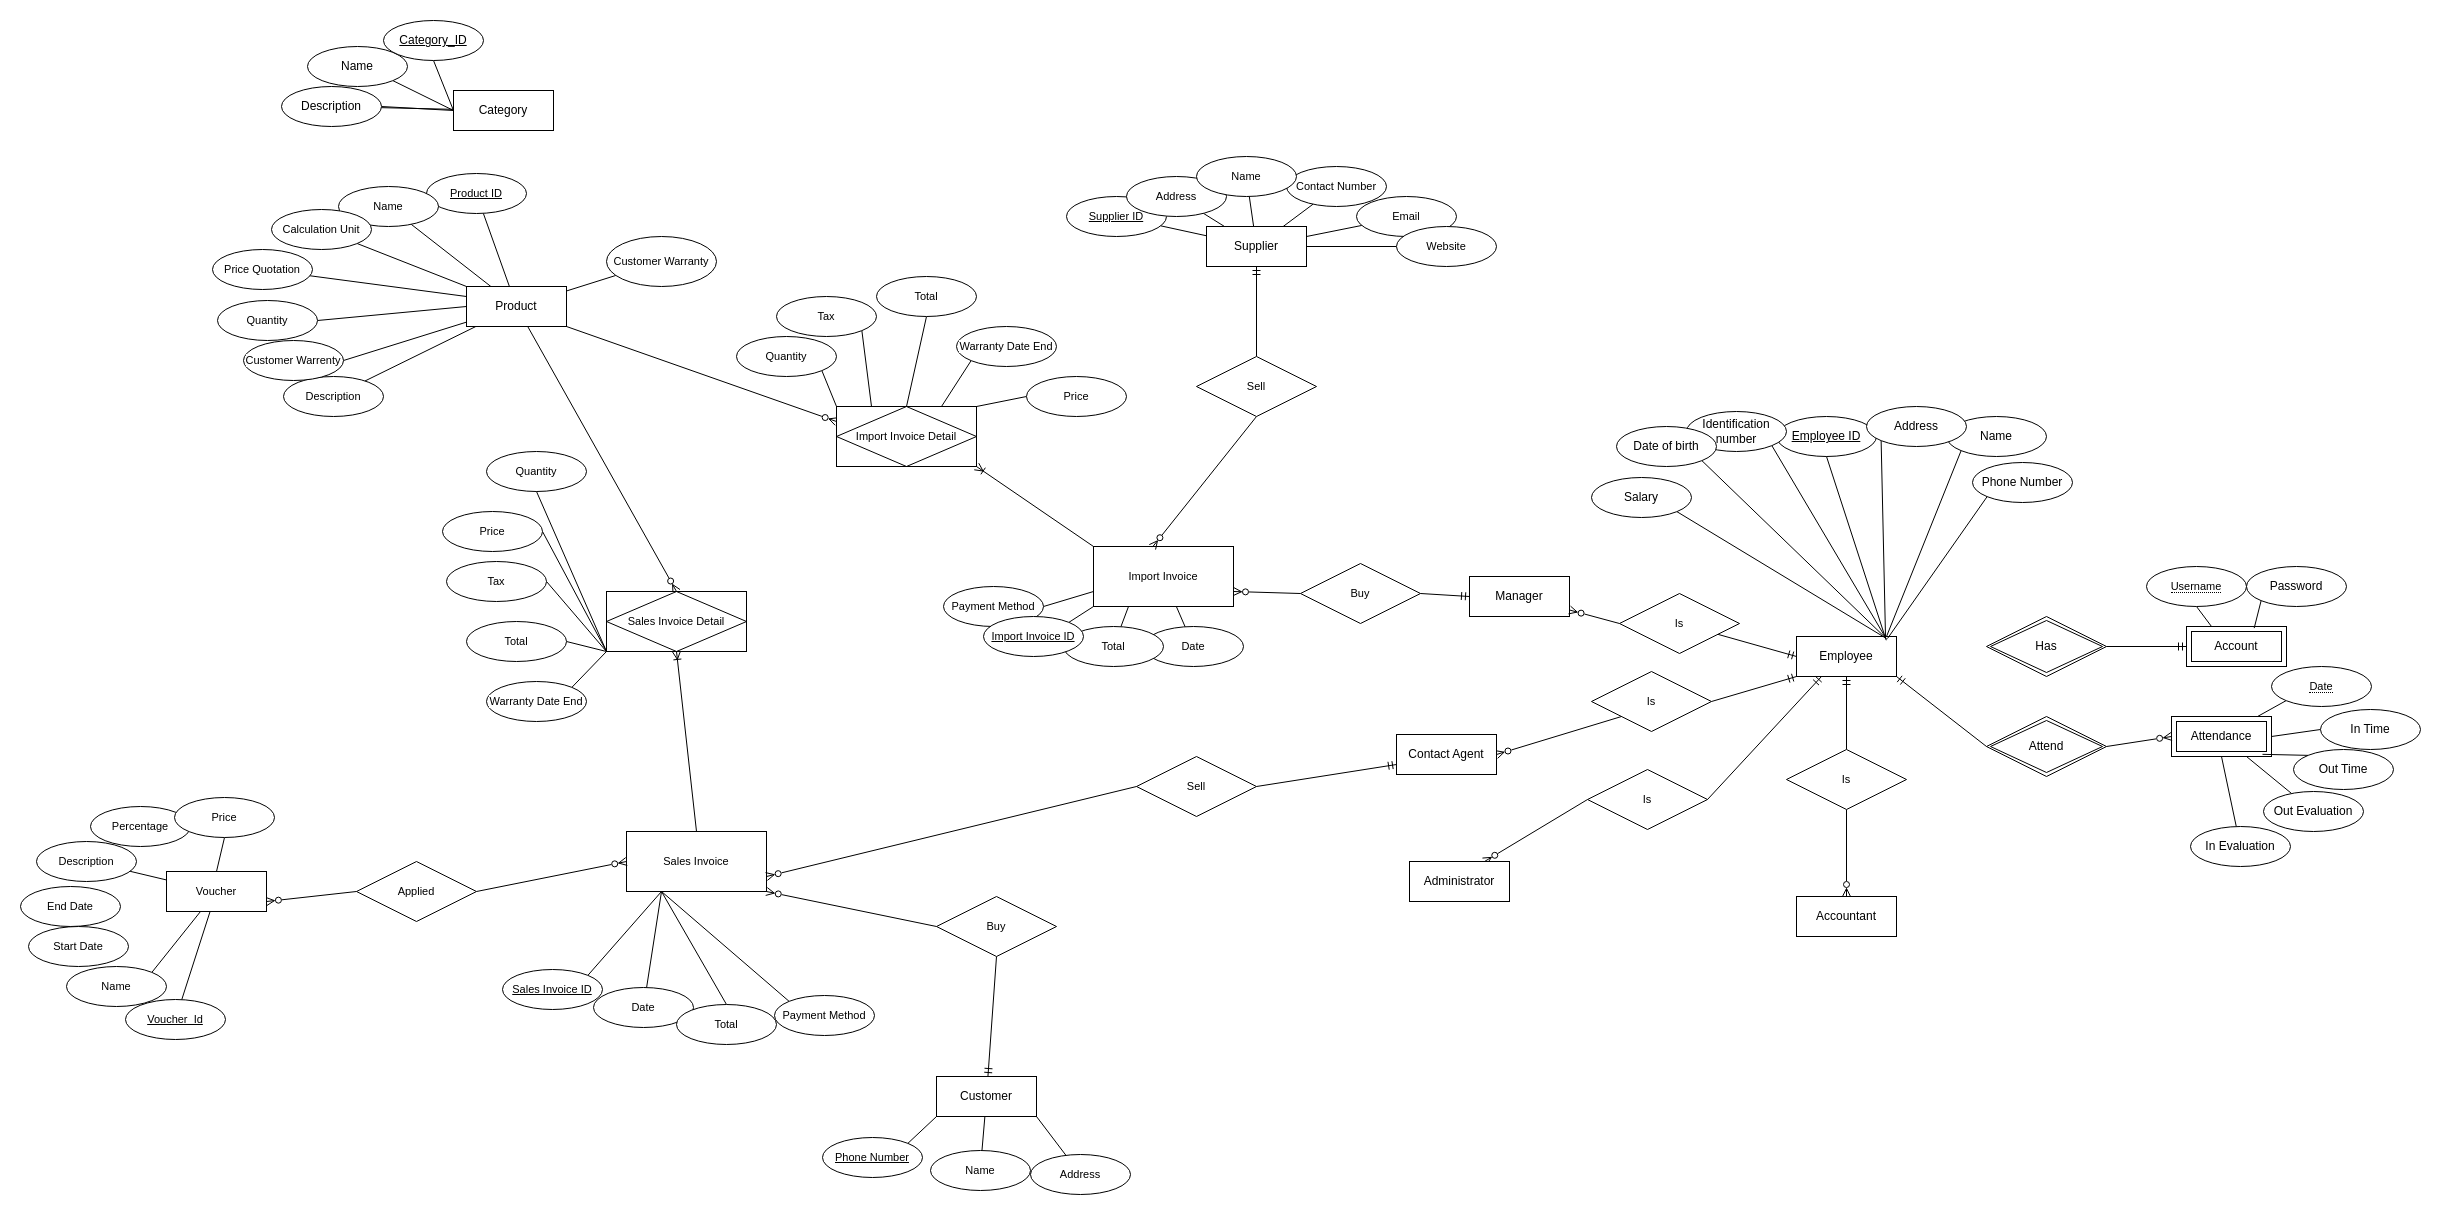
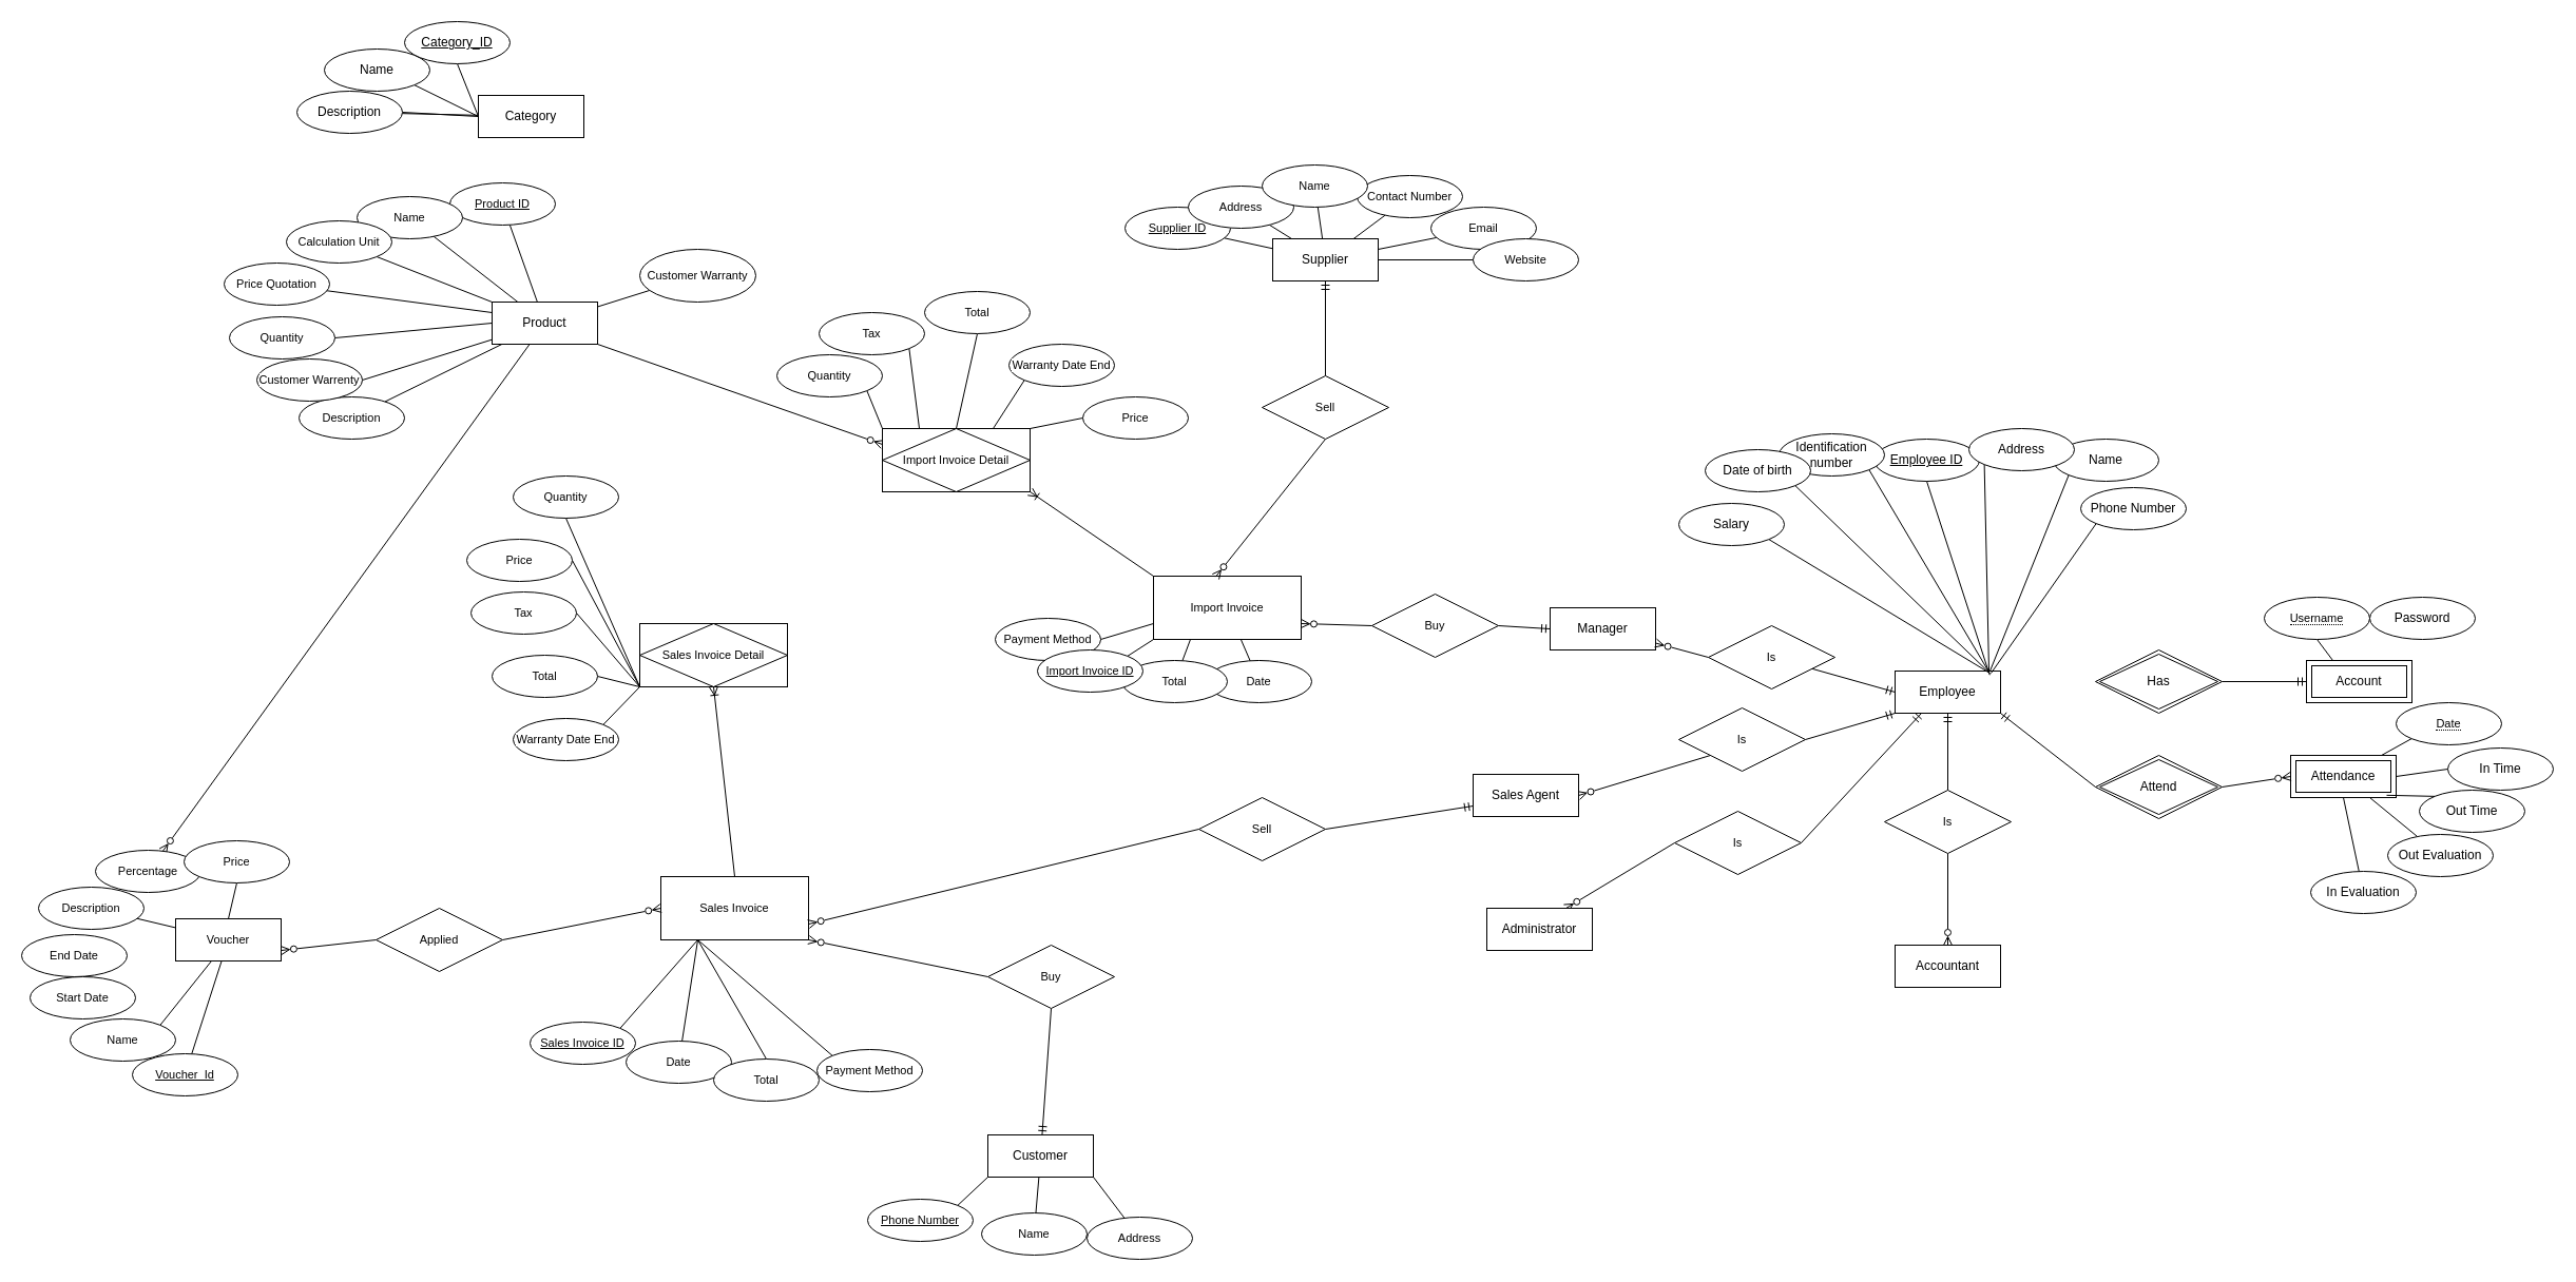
- <mxCell id="93" value="" style="fontSize=12;html=1;endArrow=ERzeroToMany;startArrow=none;rounded=0;shadow=0;strokeColor=default;align=center;verticalAlign=middle;fontFamily=Helvetica;fontColor=default;labelBackgroundColor=default;entryX=0.5;entryY=0;entryDx=0;entryDy=0;startFill=0;endFill=0;" parent="1" source="8" target="94" edge="1"><mxGeometry width="100" height="100" relative="1" as="geometry"><mxPoint x="715" y="360" as="sourcePoint" /><mxPoint x="786" y="836" as="targetPoint" /></mxGeometry></mxCell>
+ <mxCell id="93" value="" style="fontSize=12;html=1;endArrow=ERzeroToMany;startArrow=none;rounded=0;shadow=0;strokeColor=default;align=center;verticalAlign=middle;fontFamily=Helvetica;fontColor=default;labelBackgroundColor=default;startFill=0;endFill=0;" parent="1" source="8" target="143" edge="1"><mxGeometry width="100" height="100" relative="1" as="geometry"><mxPoint x="715" y="360" as="sourcePoint" /><mxPoint x="786" y="836" as="targetPoint" /></mxGeometry></mxCell>
- <mxCell id="24" value="" style="endArrow=none;html=1;rounded=0;entryX=0;entryY=1;entryDx=0;entryDy=0;exitX=0.677;exitY=0.04;exitDx=0;exitDy=0;exitPerimeter=0;" parent="1" source="17" target="22" edge="1"><mxGeometry relative="1" as="geometry"><mxPoint x="2291" y="596" as="sourcePoint" /><mxPoint x="2296" y="526" as="targetPoint" /></mxGeometry></mxCell>
- <mxCell id="13" value="Contact Agent" style="whiteSpace=wrap;html=1;align=center;" parent="1" vertex="1"><mxGeometry x="1396" y="734" width="100" height="40" as="geometry" /></mxCell>
+ <mxCell id="13" value="Sales Agent" style="whiteSpace=wrap;html=1;align=center;" parent="1" vertex="1"><mxGeometry x="1396" y="734" width="100" height="40" as="geometry" /></mxCell>
